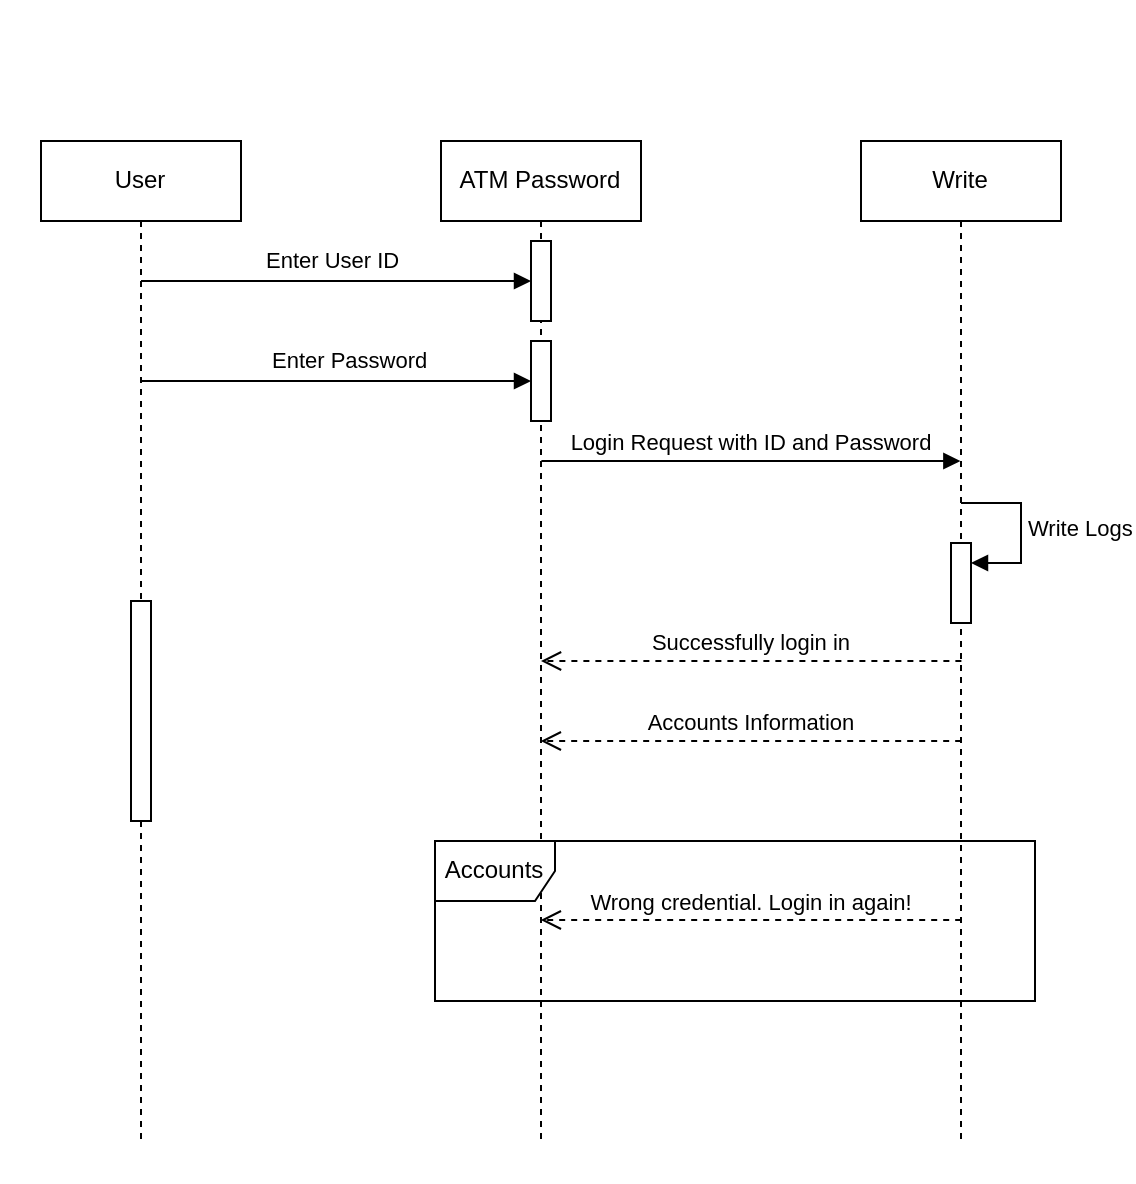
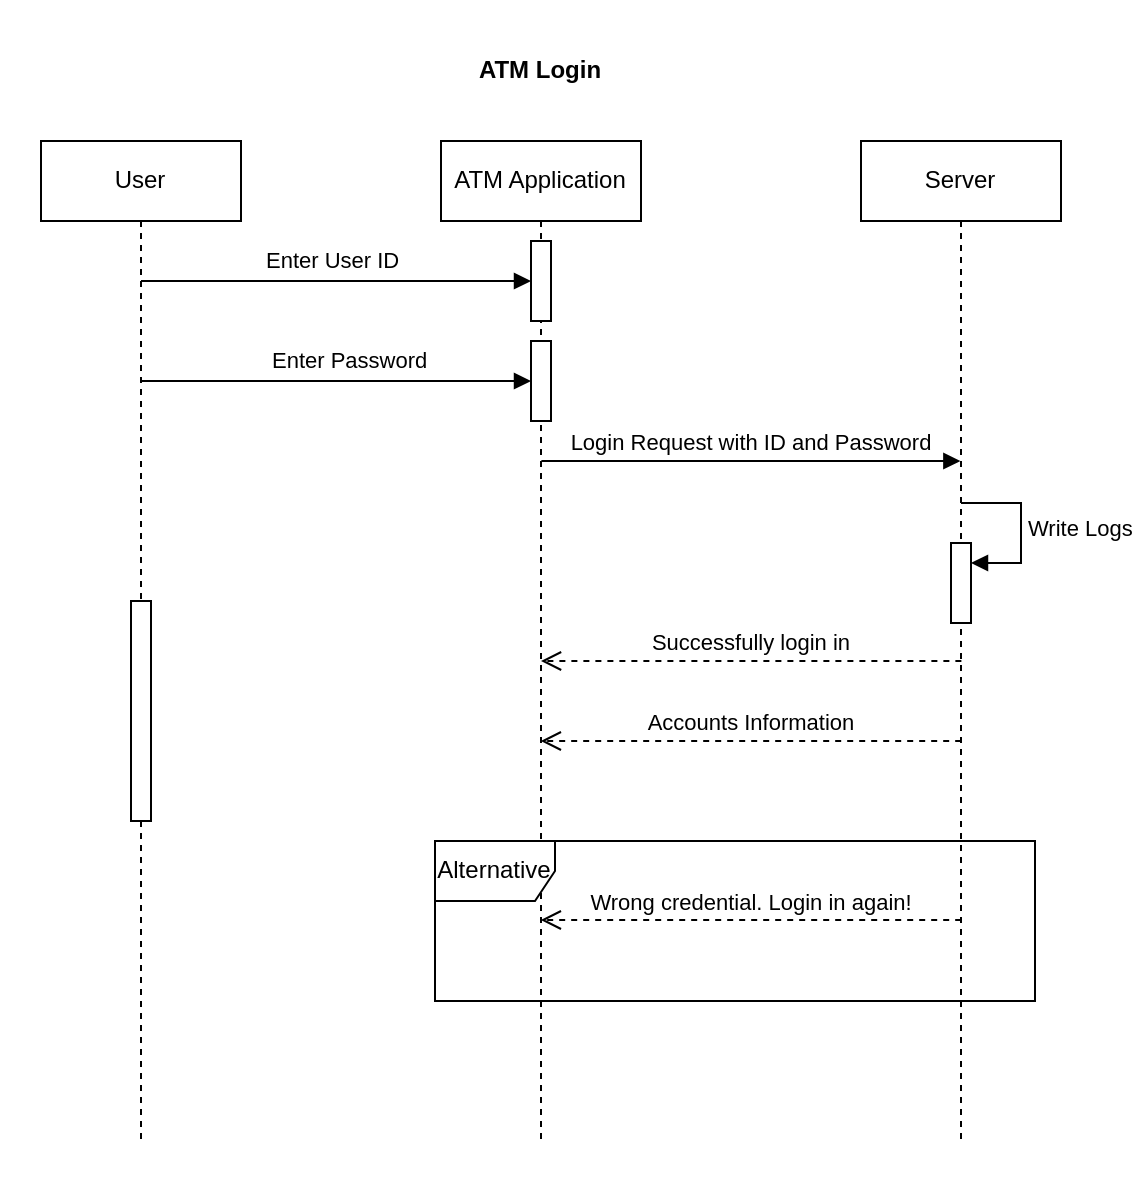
+ <mxCell id="12" value="ATM Login" style="text;strokeColor=none;align=center;fillColor=none;html=1;verticalAlign=middle;whiteSpace=wrap;rounded=0;fontStyle=1" vertex="1" parent="1"><mxGeometry x="235" y="20" width="70" height="30" as="geometry" /></mxCell>
- <mxCell id="2" value="ATM Password" style="shape=umlLifeline;perimeter=lifelinePerimeter;whiteSpace=wrap;html=1;container=1;dropTarget=0;collapsible=0;recursiveResize=0;outlineConnect=0;portConstraint=eastwest;newEdgeStyle={&quot;curved&quot;:0,&quot;rounded&quot;:0};" vertex="1" parent="1"><mxGeometry x="220" y="70" width="100" height="500" as="geometry" /></mxCell>
+ <mxCell id="2" value="ATM Application" style="shape=umlLifeline;perimeter=lifelinePerimeter;whiteSpace=wrap;html=1;container=1;dropTarget=0;collapsible=0;recursiveResize=0;outlineConnect=0;portConstraint=eastwest;newEdgeStyle={&quot;curved&quot;:0,&quot;rounded&quot;:0};" vertex="1" parent="1"><mxGeometry x="220" y="70" width="100" height="500" as="geometry" /></mxCell>
- <mxCell id="5" value="Write" style="shape=umlLifeline;perimeter=lifelinePerimeter;whiteSpace=wrap;html=1;container=1;dropTarget=0;collapsible=0;recursiveResize=0;outlineConnect=0;portConstraint=eastwest;newEdgeStyle={&quot;curved&quot;:0,&quot;rounded&quot;:0};" vertex="1" parent="1"><mxGeometry x="430" y="70" width="100" height="500" as="geometry" /></mxCell>
+ <mxCell id="5" value="Server" style="shape=umlLifeline;perimeter=lifelinePerimeter;whiteSpace=wrap;html=1;container=1;dropTarget=0;collapsible=0;recursiveResize=0;outlineConnect=0;portConstraint=eastwest;newEdgeStyle={&quot;curved&quot;:0,&quot;rounded&quot;:0};" vertex="1" parent="1"><mxGeometry x="430" y="70" width="100" height="500" as="geometry" /></mxCell>
- <mxCell id="11" value="Accounts" style="shape=umlFrame;whiteSpace=wrap;html=1;pointerEvents=0;" vertex="1" parent="1"><mxGeometry x="217" y="420" width="300" height="80" as="geometry" /></mxCell>
+ <mxCell id="11" value="Alternative" style="shape=umlFrame;whiteSpace=wrap;html=1;pointerEvents=0;" vertex="1" parent="1"><mxGeometry x="217" y="420" width="300" height="80" as="geometry" /></mxCell>
